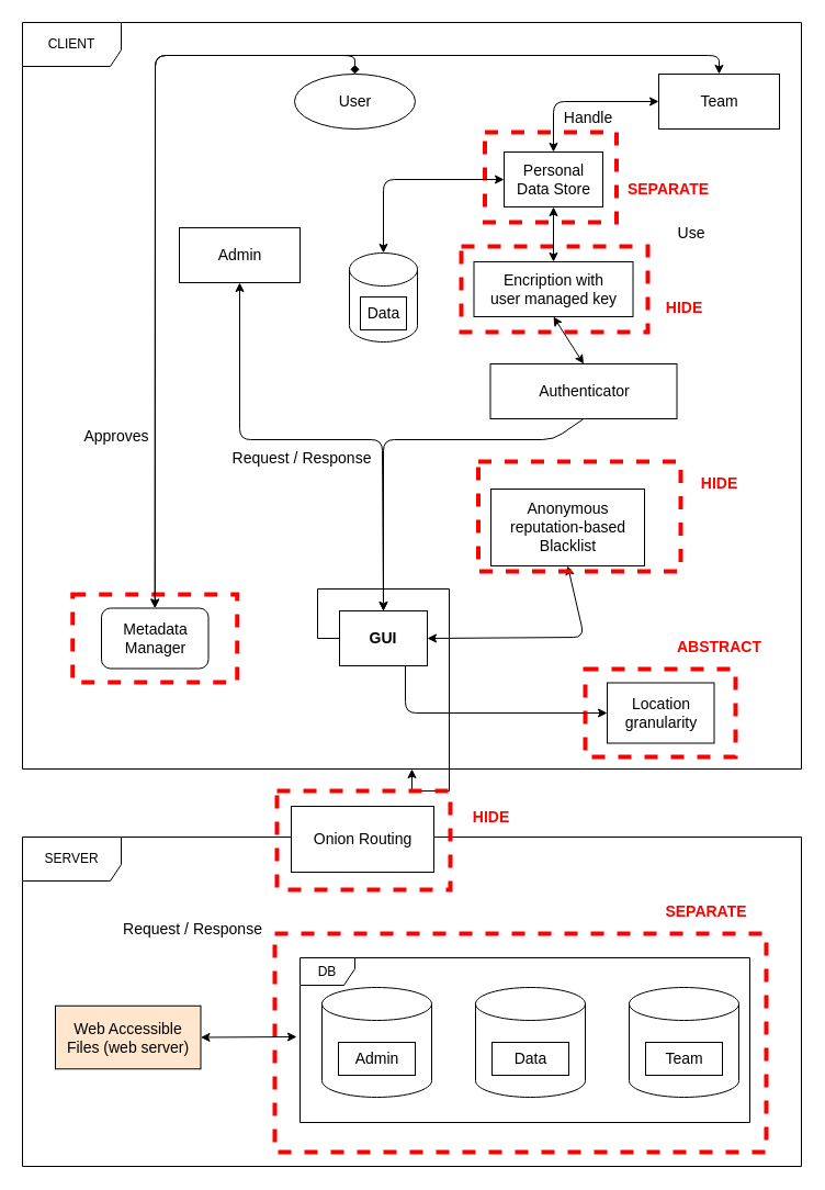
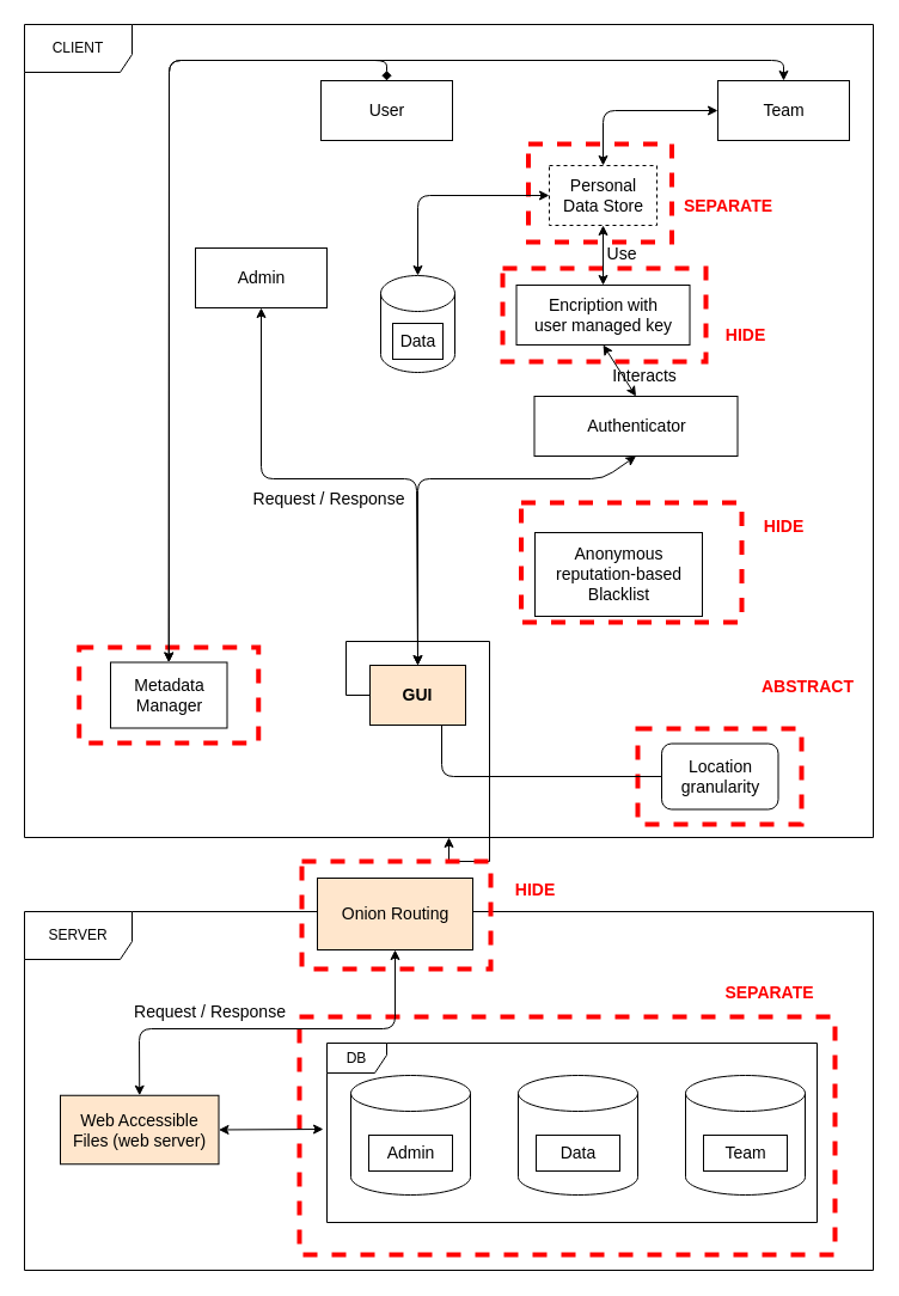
- <mxCell id="20" value="&lt;font style=&quot;font-size: 14px&quot;&gt;User&lt;/font&gt;" style="ellipse;html=1;" parent="1" vertex="1"><mxGeometry x="268" y="67" width="110" height="50" as="geometry" /></mxCell>
+ <mxCell id="20" value="&lt;font style=&quot;font-size: 14px&quot;&gt;User&lt;/font&gt;" style="html=1;" parent="1" vertex="1"><mxGeometry x="268" y="67" width="110" height="50" as="geometry" /></mxCell>
- <mxCell id="18" value="&lt;font style=&quot;font-size: 14px&quot;&gt;Handle&lt;/font&gt;" style="text;html=1;strokeColor=none;fillColor=none;align=center;verticalAlign=middle;whiteSpace=wrap;rounded=0;" parent="1" vertex="1"><mxGeometry x="516" y="97" width="40" height="20" as="geometry" /></mxCell>
- <mxCell id="17" value="&lt;font style=&quot;font-size: 14px&quot;&gt;Personal&lt;br&gt;Data Store&lt;/font&gt;" style="html=1;" parent="1" vertex="1"><mxGeometry x="459" y="138" width="90" height="50" as="geometry" /></mxCell>
+ <mxCell id="17" value="&lt;font style=&quot;font-size: 14px&quot;&gt;Personal&lt;br&gt;Data Store&lt;/font&gt;" style="html=1;dashed=1;" parent="1" vertex="1"><mxGeometry x="459" y="138" width="90" height="50" as="geometry" /></mxCell>
- <mxCell id="23" value="&lt;font style=&quot;font-size: 14px&quot;&gt;Use&lt;/font&gt;" style="text;html=1;strokeColor=none;fillColor=none;align=center;verticalAlign=middle;whiteSpace=wrap;rounded=0;" parent="1" vertex="1"><mxGeometry x="610" y="202" width="40" height="20" as="geometry" /></mxCell>
+ <mxCell id="23" value="&lt;font style=&quot;font-size: 14px&quot;&gt;Use&lt;/font&gt;" style="text;html=1;strokeColor=none;fillColor=none;align=center;verticalAlign=middle;whiteSpace=wrap;rounded=0;" parent="1" vertex="1"><mxGeometry x="500" y="202" width="40" height="20" as="geometry" /></mxCell>
+ <mxCell id="26" value="&lt;font style=&quot;font-size: 14px&quot;&gt;Interacts&lt;/font&gt;" style="text;html=1;strokeColor=none;fillColor=none;align=center;verticalAlign=middle;whiteSpace=wrap;rounded=0;" parent="1" vertex="1"><mxGeometry x="499" y="304" width="80" height="20" as="geometry" /></mxCell>
- <mxCell id="53" value="" style="endArrow=none;startArrow=classic;html=1;exitX=0.5;exitY=0;exitDx=0;exitDy=0;entryX=0.5;entryY=1;entryDx=0;entryDy=0;" edge="1" parent="1" source="22" target="25"><mxGeometry width="50" height="50" relative="1" as="geometry"><mxPoint x="390" y="460" as="sourcePoint" /><mxPoint x="440" y="410" as="targetPoint" /><Array as="points"><mxPoint x="349" y="400" /><mxPoint x="504" y="400" /></Array></mxGeometry></mxCell>
+ <mxCell id="53" value="" style="endArrow=classic;startArrow=classic;html=1;exitX=0.5;exitY=0;exitDx=0;exitDy=0;entryX=0.5;entryY=1;entryDx=0;entryDy=0;" edge="1" parent="1" source="22" target="25"><mxGeometry width="50" height="50" relative="1" as="geometry"><mxPoint x="390" y="460" as="sourcePoint" /><mxPoint x="440" y="410" as="targetPoint" /><Array as="points"><mxPoint x="349" y="400" /><mxPoint x="504" y="400" /></Array></mxGeometry></mxCell>
- <mxCell id="38" value="&lt;font style=&quot;font-size: 14px&quot;&gt;Approves&lt;/font&gt;" style="text;html=1;strokeColor=none;fillColor=none;align=center;verticalAlign=middle;whiteSpace=wrap;rounded=0;" parent="1" vertex="1"><mxGeometry x="65.75" y="387" width="80" height="20" as="geometry" /></mxCell>
- <mxCell id="48" value="" style="endArrow=classic;startArrow=classic;html=1;entryX=0.5;entryY=1;entryDx=0;entryDy=0;exitX=1;exitY=0.5;exitDx=0;exitDy=0;" edge="1" parent="1" source="22" target="19"><mxGeometry width="50" height="50" relative="1" as="geometry"><mxPoint x="430" y="610" as="sourcePoint" /><mxPoint x="480" y="560" as="targetPoint" /><Array as="points"><mxPoint x="532" y="580" /></Array></mxGeometry></mxCell>
- <mxCell id="32" value="&lt;span style=&quot;font-size: 14px&quot;&gt;Metadata&lt;br&gt;Manager&lt;br&gt;&lt;/span&gt;" style="html=1;rounded=1;" parent="1" vertex="1"><mxGeometry x="92" y="553.5" width="97.5" height="55" as="geometry" /></mxCell>
+ <mxCell id="32" value="&lt;span style=&quot;font-size: 14px&quot;&gt;Metadata&lt;br&gt;Manager&lt;br&gt;&lt;/span&gt;" style="html=1;" parent="1" vertex="1"><mxGeometry x="92" y="553.5" width="97.5" height="55" as="geometry" /></mxCell>
- <mxCell id="22" value="&lt;font style=&quot;font-size: 14px&quot;&gt;&lt;b&gt;GUI&lt;/b&gt;&lt;/font&gt;" style="rounded=0;whiteSpace=wrap;html=1;" parent="1" vertex="1"><mxGeometry x="309" y="556" width="80" height="50" as="geometry" /></mxCell>
+ <mxCell id="22" value="&lt;font style=&quot;font-size: 14px&quot;&gt;&lt;b&gt;GUI&lt;/b&gt;&lt;/font&gt;" style="rounded=0;whiteSpace=wrap;html=1;fillColor=#ffe6cc;" parent="1" vertex="1"><mxGeometry x="309" y="556" width="80" height="50" as="geometry" /></mxCell>
- <mxCell id="28" value="&lt;font color=&quot;#ff0000&quot; size=&quot;1&quot;&gt;&lt;b style=&quot;font-size: 14px&quot;&gt;ABSTRACT&lt;/b&gt;&lt;/font&gt;" style="text;html=1;strokeColor=none;fillColor=none;align=center;verticalAlign=middle;whiteSpace=wrap;rounded=0;dashed=1;" parent="1" vertex="1"><mxGeometry x="608" y="579" width="95" height="20" as="geometry" /></mxCell>
+ <mxCell id="28" value="&lt;font color=&quot;#ff0000&quot; size=&quot;1&quot;&gt;&lt;b style=&quot;font-size: 14px&quot;&gt;ABSTRACT&lt;/b&gt;&lt;/font&gt;" style="text;html=1;strokeColor=none;fillColor=none;align=center;verticalAlign=middle;whiteSpace=wrap;rounded=0;dashed=1;" parent="1" vertex="1"><mxGeometry x="628" y="564" width="95" height="20" as="geometry" /></mxCell>
- <mxCell id="34" value="" style="endArrow=classic;html=1;exitX=0.75;exitY=1;exitDx=0;exitDy=0;entryX=0;entryY=0.5;entryDx=0;entryDy=0;" parent="1" source="22" target="31" edge="1"><mxGeometry width="50" height="50" relative="1" as="geometry"><mxPoint x="423" y="637" as="sourcePoint" /><mxPoint x="473" y="587" as="targetPoint" /><Array as="points"><mxPoint x="369" y="649" /></Array></mxGeometry></mxCell>
+ <mxCell id="34" value="" style="endArrow=none;html=1;exitX=0.75;exitY=1;exitDx=0;exitDy=0;entryX=0;entryY=0.5;entryDx=0;entryDy=0;" parent="1" source="22" target="31" edge="1"><mxGeometry width="50" height="50" relative="1" as="geometry"><mxPoint x="423" y="637" as="sourcePoint" /><mxPoint x="473" y="587" as="targetPoint" /><Array as="points"><mxPoint x="369" y="649" /></Array></mxGeometry></mxCell>
- <mxCell id="31" value="&lt;span style=&quot;font-size: 14px&quot;&gt;Location&lt;br&gt;granularity&lt;/span&gt;" style="html=1;" parent="1" vertex="1"><mxGeometry x="553" y="621.5" width="97.5" height="55" as="geometry" /></mxCell>
+ <mxCell id="31" value="&lt;span style=&quot;font-size: 14px&quot;&gt;Location&lt;br&gt;granularity&lt;/span&gt;" style="html=1;rounded=1;" parent="1" vertex="1"><mxGeometry x="553" y="621.5" width="97.5" height="55" as="geometry" /></mxCell>
- <mxCell id="42" value="&lt;font style=&quot;font-size: 14px&quot;&gt;Onion Routing&lt;/font&gt;" style="html=1;" vertex="1" parent="1"><mxGeometry x="265" y="734" width="130" height="60" as="geometry" /></mxCell>
+ <mxCell id="42" value="&lt;font style=&quot;font-size: 14px&quot;&gt;Onion Routing&lt;/font&gt;" style="html=1;fillColor=#ffe6cc;" vertex="1" parent="1"><mxGeometry x="265" y="734" width="130" height="60" as="geometry" /></mxCell>
+ <mxCell id="49" value="" style="endArrow=classic;startArrow=classic;html=1;entryX=0.5;entryY=1;entryDx=0;entryDy=0;exitX=0.5;exitY=0;exitDx=0;exitDy=0;" edge="1" parent="1" source="33" target="42"><mxGeometry width="50" height="50" relative="1" as="geometry"><mxPoint x="160" y="890" as="sourcePoint" /><mxPoint x="210" y="840" as="targetPoint" /><Array as="points"><mxPoint x="116" y="860" /><mxPoint x="330" y="860" /></Array></mxGeometry></mxCell>
